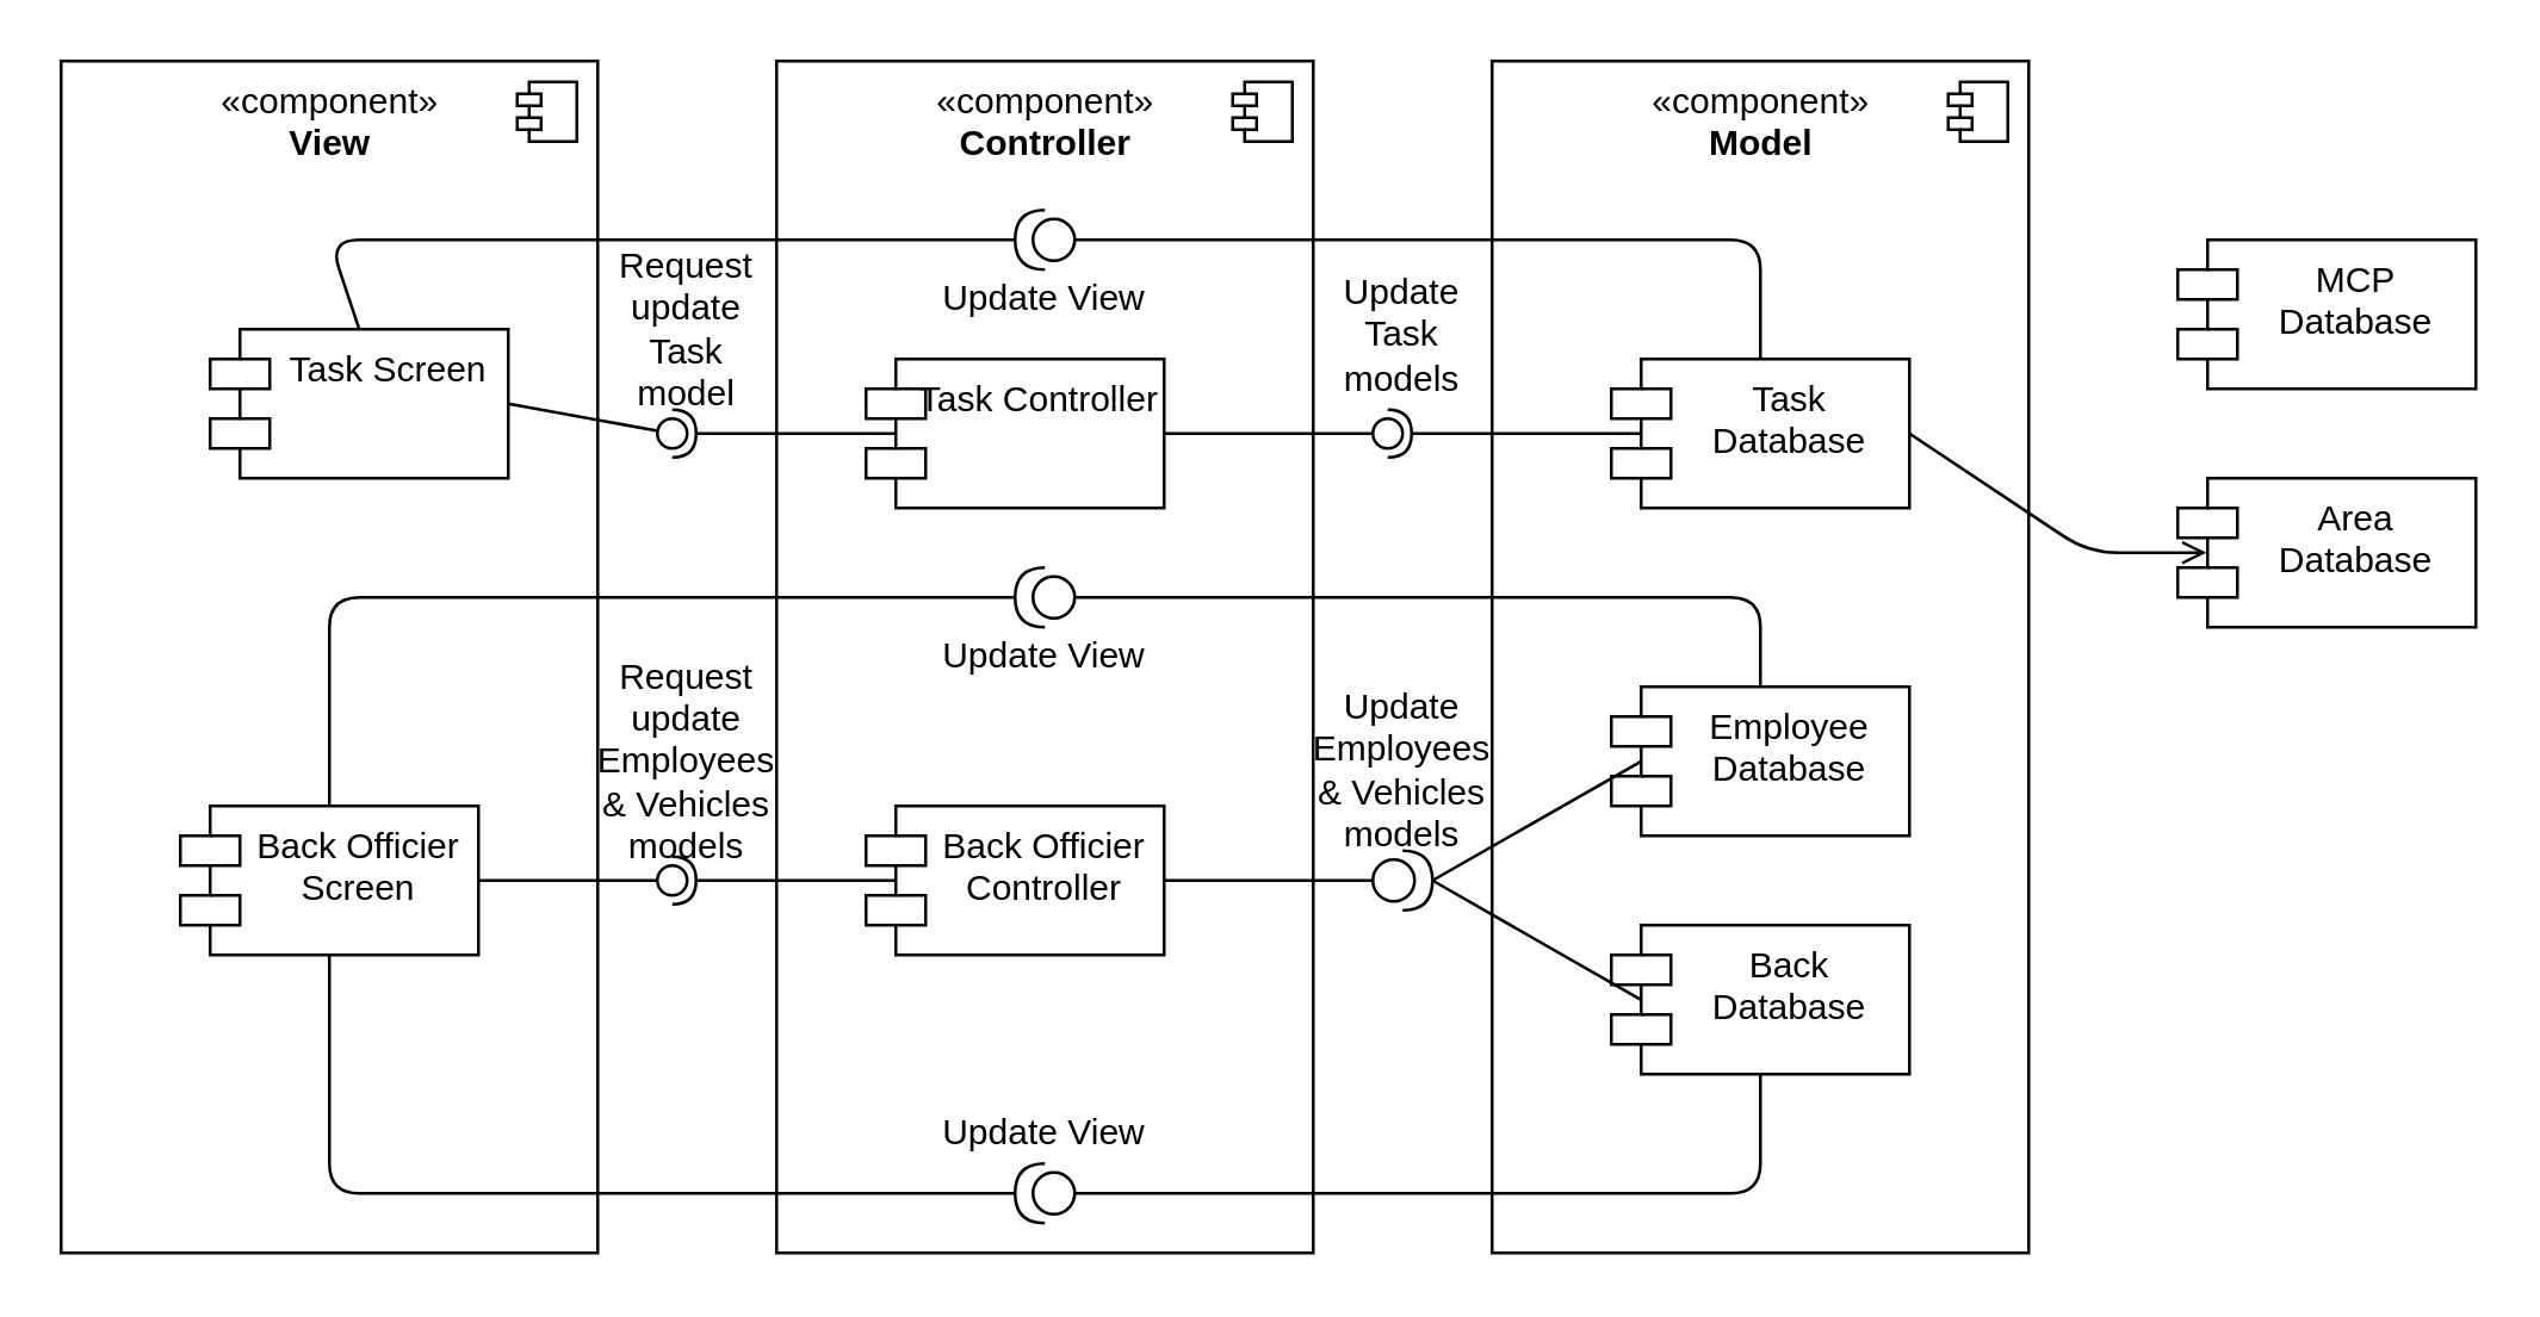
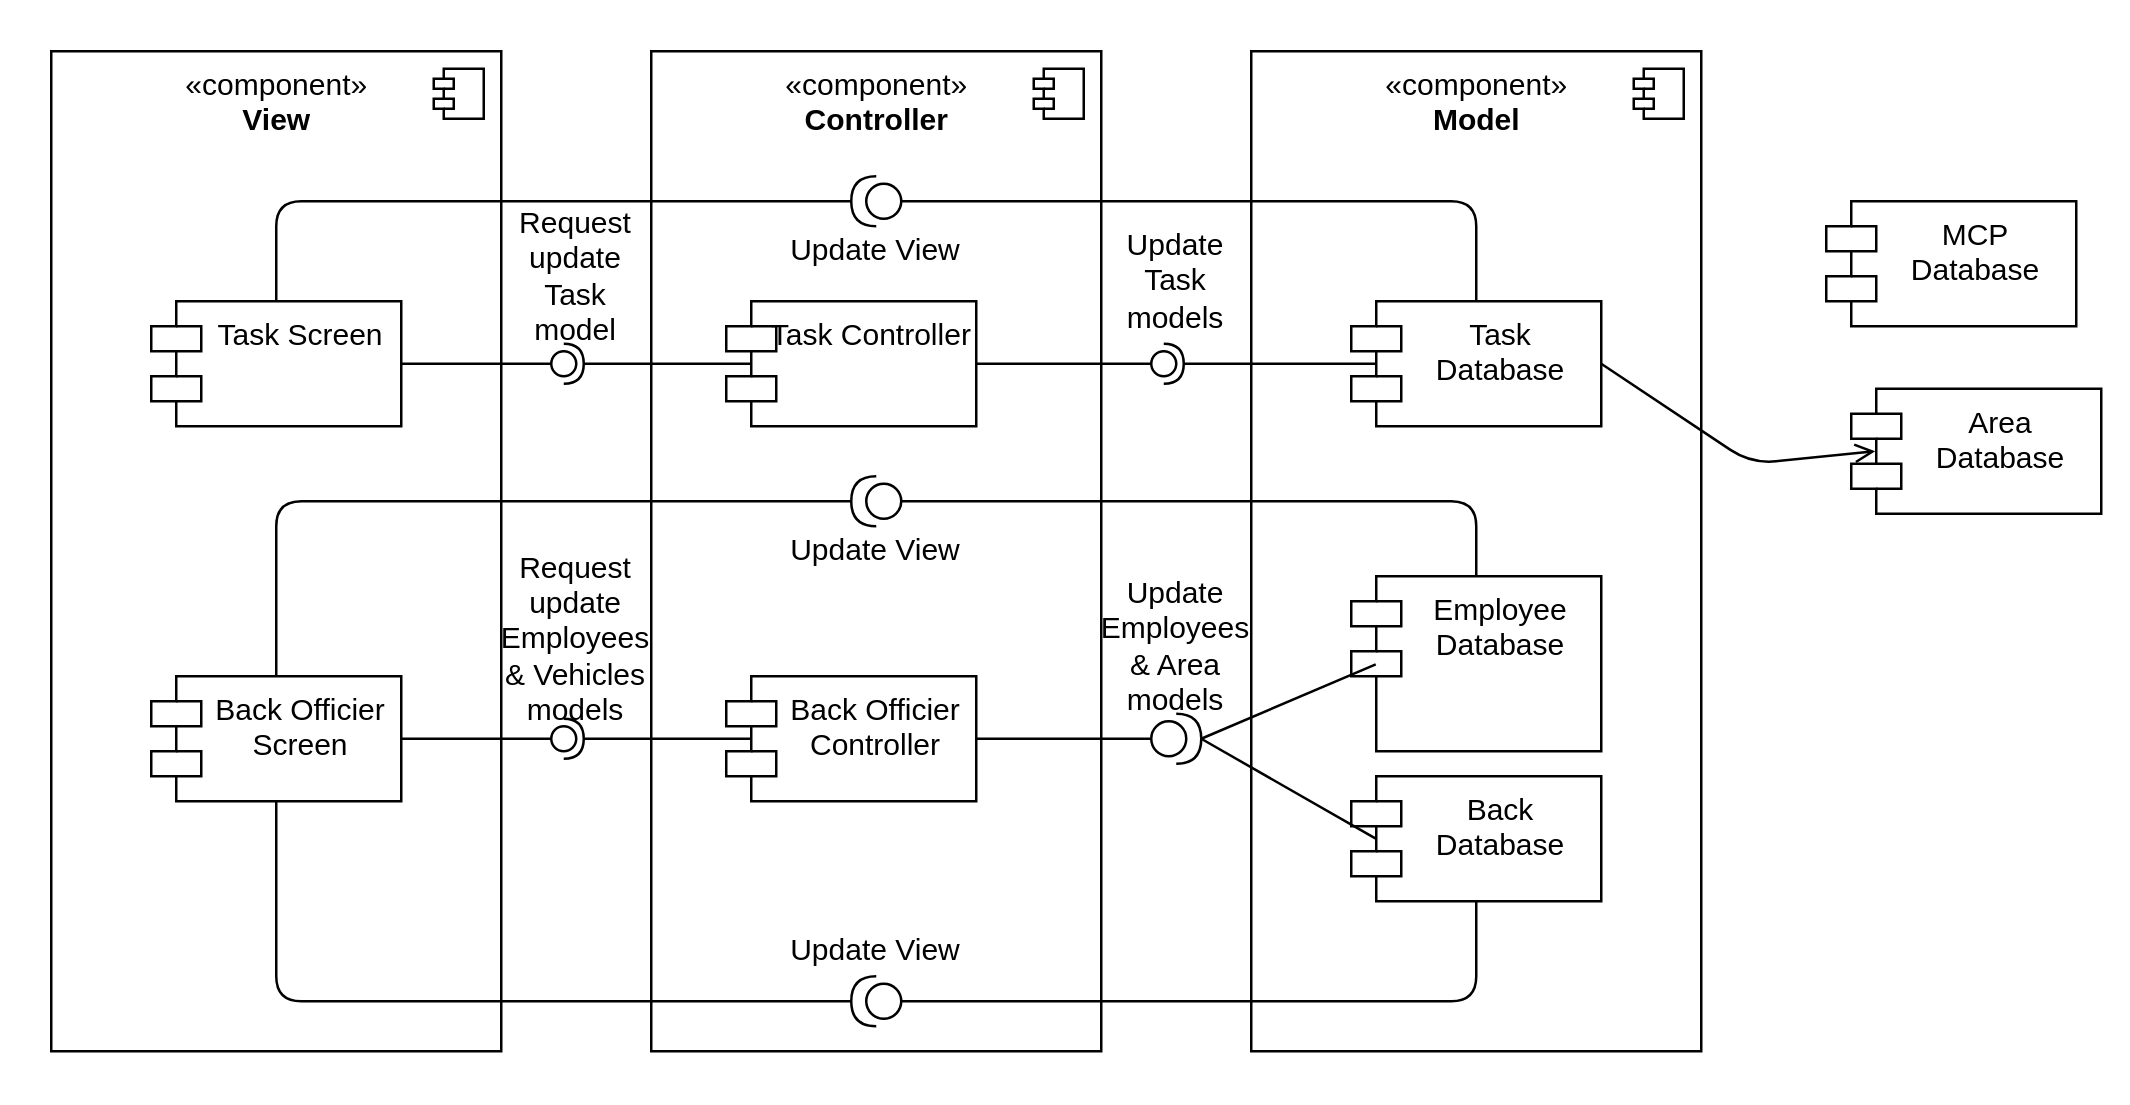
- <mxCell id="9" value="Task Screen" style="shape=module;align=left;spacingLeft=20;align=center;verticalAlign=top;" parent="1" vertex="1"><mxGeometry x="70" y="110" width="100" height="50" as="geometry" /></mxCell>
+ <mxCell id="9" value="Task Screen" style="shape=module;align=left;spacingLeft=20;align=center;verticalAlign=top;" parent="1" vertex="1"><mxGeometry x="60" y="120" width="100" height="50" as="geometry" /></mxCell>
- <mxCell id="39" value="Area&#10;Database" style="shape=module;align=left;spacingLeft=20;align=center;verticalAlign=top;" parent="1" vertex="1"><mxGeometry x="730" y="160" width="100" height="50" as="geometry" /></mxCell>
+ <mxCell id="39" value="Area&#10;Database" style="shape=module;align=left;spacingLeft=20;align=center;verticalAlign=top;" parent="1" vertex="1"><mxGeometry x="740" y="155" width="100" height="50" as="geometry" /></mxCell>
- <mxCell id="23" value="Employee&#10;Database" style="shape=module;align=left;spacingLeft=20;align=center;verticalAlign=top;" parent="1" vertex="1"><mxGeometry x="540" y="230" width="100" height="50" as="geometry" /></mxCell>
+ <mxCell id="23" value="Employee&#10;Database" style="shape=module;align=left;spacingLeft=20;align=center;verticalAlign=top;" parent="1" vertex="1"><mxGeometry x="540" y="230" width="100" height="70" as="geometry" /></mxCell>
- <mxCell id="43" value="Update Employees &amp;amp; Vehicles models" style="text;html=1;strokeColor=none;fillColor=none;align=center;verticalAlign=middle;whiteSpace=wrap;rounded=0;" parent="1" vertex="1"><mxGeometry x="440" y="218" width="60" height="80" as="geometry" /></mxCell>
+ <mxCell id="43" value="Update Employees &amp;amp; Area models" style="text;html=1;strokeColor=none;fillColor=none;align=center;verticalAlign=middle;whiteSpace=wrap;rounded=0;" parent="1" vertex="1"><mxGeometry x="440" y="218" width="60" height="80" as="geometry" /></mxCell>
